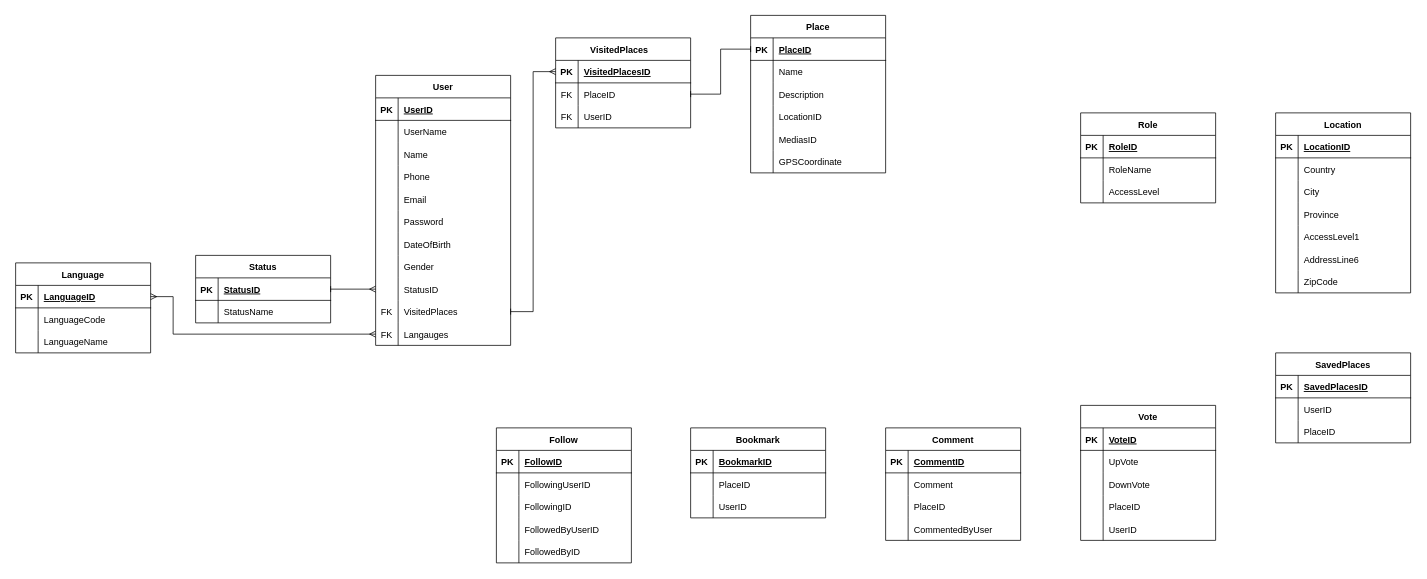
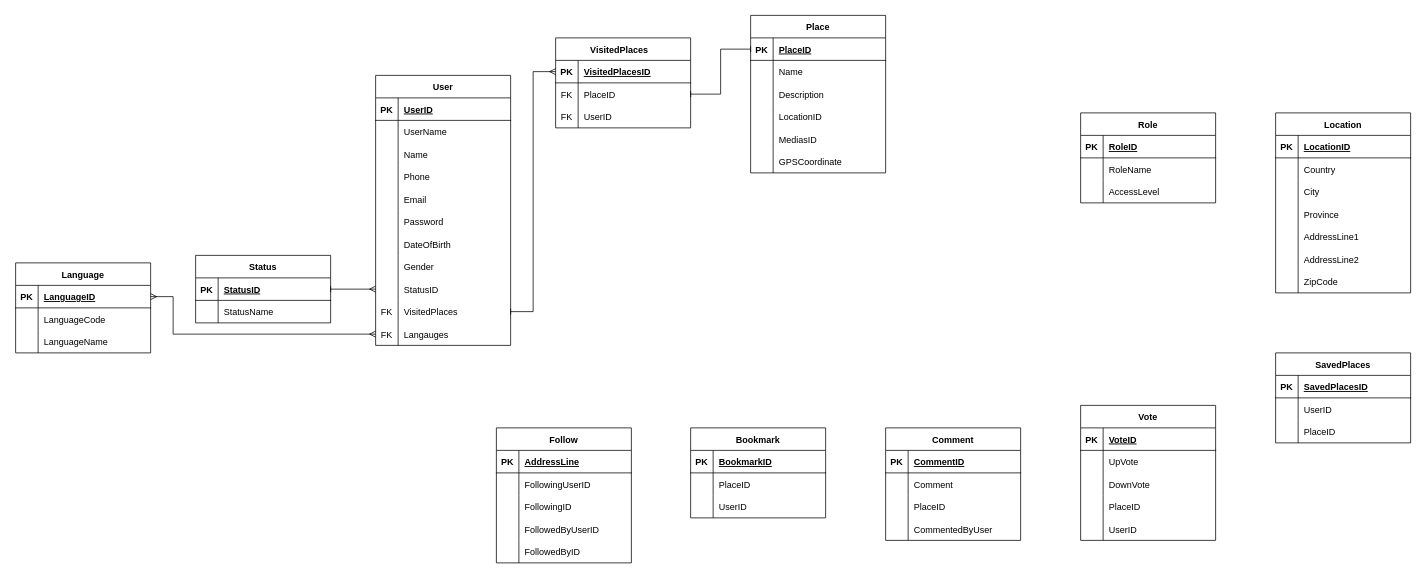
- <mxCell id="97" value="AccessLevel1" style="shape=partialRectangle;connectable=0;fillColor=none;top=0;left=0;bottom=0;right=0;align=left;spacingLeft=6;overflow=hidden;" vertex="1" parent="95"><mxGeometry x="30" width="150" height="30" as="geometry"><mxRectangle width="150" height="30" as="alternateBounds" /></mxGeometry></mxCell>
+ <mxCell id="97" value="AddressLine1" style="shape=partialRectangle;connectable=0;fillColor=none;top=0;left=0;bottom=0;right=0;align=left;spacingLeft=6;overflow=hidden;" vertex="1" parent="95"><mxGeometry x="30" width="150" height="30" as="geometry"><mxRectangle width="150" height="30" as="alternateBounds" /></mxGeometry></mxCell>
- <mxCell id="100" value="AddressLine6" style="shape=partialRectangle;connectable=0;fillColor=none;top=0;left=0;bottom=0;right=0;align=left;spacingLeft=6;overflow=hidden;" vertex="1" parent="98"><mxGeometry x="30" width="150" height="30" as="geometry"><mxRectangle width="150" height="30" as="alternateBounds" /></mxGeometry></mxCell>
+ <mxCell id="100" value="AddressLine2" style="shape=partialRectangle;connectable=0;fillColor=none;top=0;left=0;bottom=0;right=0;align=left;spacingLeft=6;overflow=hidden;" vertex="1" parent="98"><mxGeometry x="30" width="150" height="30" as="geometry"><mxRectangle width="150" height="30" as="alternateBounds" /></mxGeometry></mxCell>
- <mxCell id="156" value="FollowID" style="shape=partialRectangle;connectable=0;fillColor=none;top=0;left=0;bottom=0;right=0;align=left;spacingLeft=6;fontStyle=5;overflow=hidden;" vertex="1" parent="154"><mxGeometry x="30" width="150" height="30" as="geometry"><mxRectangle width="150" height="30" as="alternateBounds" /></mxGeometry></mxCell>
+ <mxCell id="156" value="AddressLine" style="shape=partialRectangle;connectable=0;fillColor=none;top=0;left=0;bottom=0;right=0;align=left;spacingLeft=6;fontStyle=5;overflow=hidden;" vertex="1" parent="154"><mxGeometry x="30" width="150" height="30" as="geometry"><mxRectangle width="150" height="30" as="alternateBounds" /></mxGeometry></mxCell>
